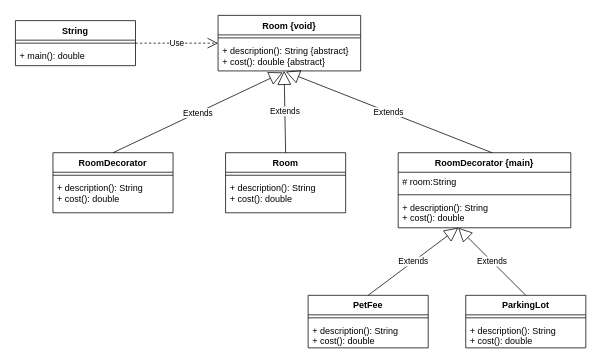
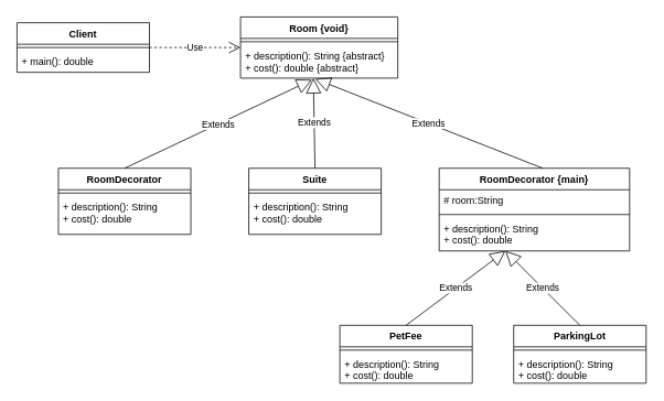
- <mxCell id="26" value="String" style="swimlane;fontStyle=1;align=center;verticalAlign=top;childLayout=stackLayout;horizontal=1;startSize=26;horizontalStack=0;resizeParent=1;resizeParentMax=0;resizeLast=0;collapsible=1;marginBottom=0;" vertex="1" parent="1"><mxGeometry x="20" y="27" width="160" height="60" as="geometry" /></mxCell>
+ <mxCell id="26" value="Client" style="swimlane;fontStyle=1;align=center;verticalAlign=top;childLayout=stackLayout;horizontal=1;startSize=26;horizontalStack=0;resizeParent=1;resizeParentMax=0;resizeLast=0;collapsible=1;marginBottom=0;" vertex="1" parent="1"><mxGeometry x="20" y="27" width="160" height="60" as="geometry" /></mxCell>
- <mxCell id="8" value="Room" style="swimlane;fontStyle=1;align=center;verticalAlign=top;childLayout=stackLayout;horizontal=1;startSize=26;horizontalStack=0;resizeParent=1;resizeParentMax=0;resizeLast=0;collapsible=1;marginBottom=0;" vertex="1" parent="1"><mxGeometry x="300" y="203" width="160" height="80" as="geometry" /></mxCell>
+ <mxCell id="8" value="Suite" style="swimlane;fontStyle=1;align=center;verticalAlign=top;childLayout=stackLayout;horizontal=1;startSize=26;horizontalStack=0;resizeParent=1;resizeParentMax=0;resizeLast=0;collapsible=1;marginBottom=0;" vertex="1" parent="1"><mxGeometry x="300" y="203" width="160" height="80" as="geometry" /></mxCell>
